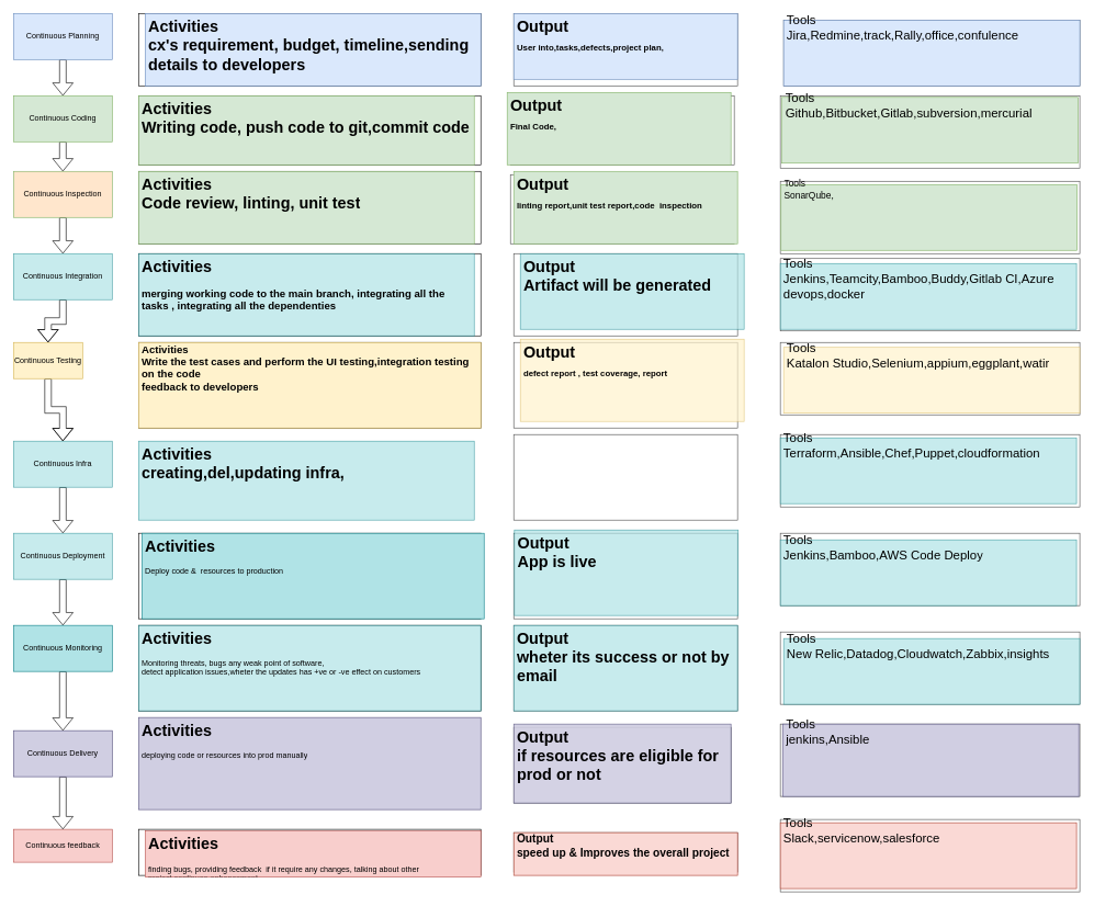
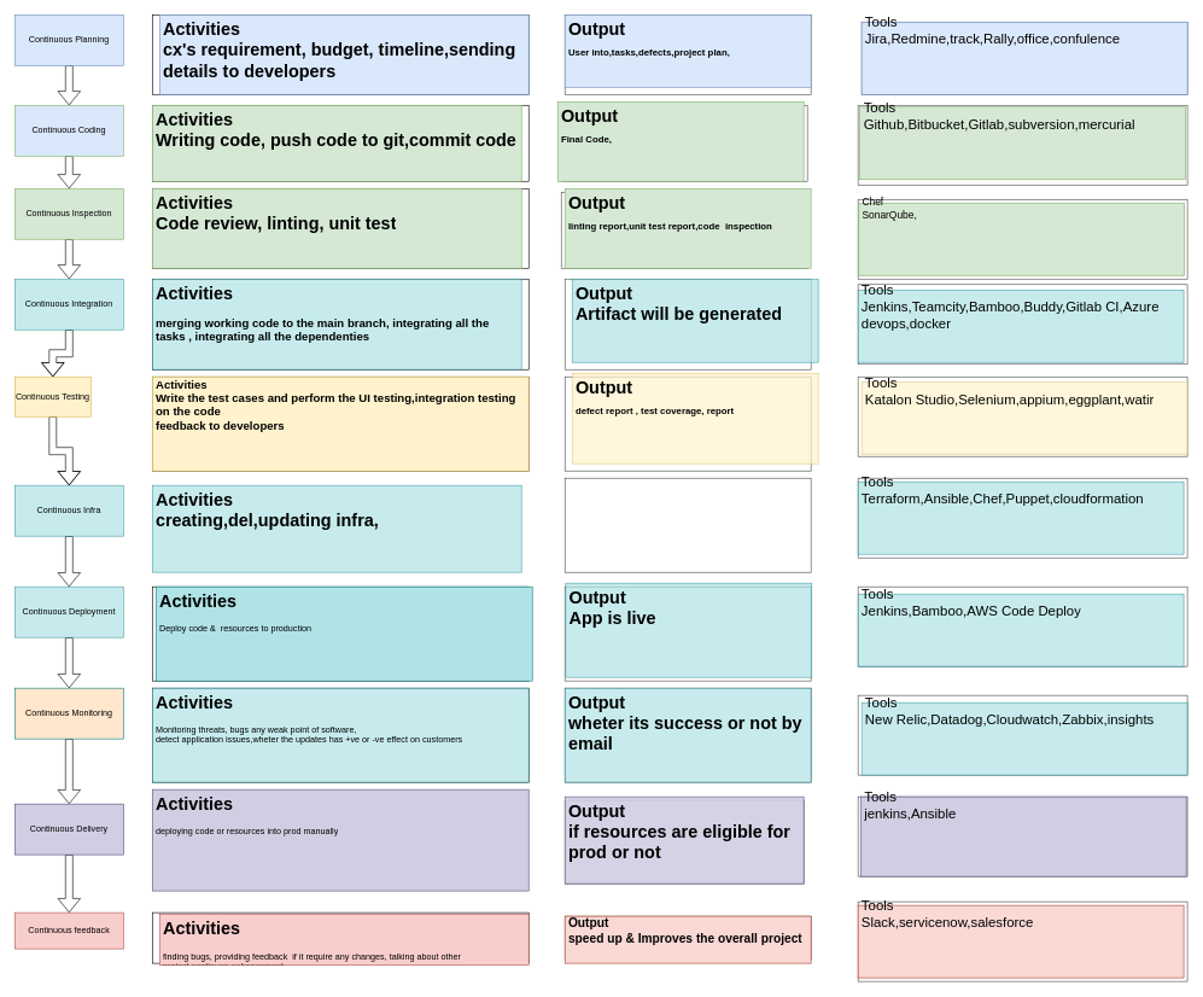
- <mxCell id="5" value="Continuous&amp;nbsp;Coding" style="rounded=0;whiteSpace=wrap;html=1;fillColor=#d5e8d4;strokeColor=#82b366;" parent="1" vertex="1"><mxGeometry x="20" y="145" width="150" height="70" as="geometry" /></mxCell>
+ <mxCell id="5" value="Continuous&amp;nbsp;Coding" style="rounded=0;whiteSpace=wrap;html=1;fillColor=#dae8fc;strokeColor=#82b366;" parent="1" vertex="1"><mxGeometry x="20" y="145" width="150" height="70" as="geometry" /></mxCell>
- <mxCell id="70" value="&lt;span style=&quot;font-size: 14px;&quot;&gt;Tools&lt;br&gt;SonarQube,&amp;nbsp;&lt;br&gt;&lt;/span&gt;" style="text;html=1;strokeColor=#82b366;fillColor=#d5e8d4;spacing=5;spacingTop=-20;whiteSpace=wrap;overflow=hidden;rounded=0;fontSize=15;" parent="1" vertex="1"><mxGeometry x="1186" y="280" width="450" height="100" as="geometry" /></mxCell>
+ <mxCell id="70" value="&lt;span style=&quot;font-size: 14px;&quot;&gt;Chef&lt;br&gt;SonarQube,&amp;nbsp;&lt;br&gt;&lt;/span&gt;" style="text;html=1;strokeColor=#82b366;fillColor=#d5e8d4;spacing=5;spacingTop=-20;whiteSpace=wrap;overflow=hidden;rounded=0;fontSize=15;" parent="1" vertex="1"><mxGeometry x="1186" y="280" width="450" height="100" as="geometry" /></mxCell>
- <mxCell id="7" value="Continuous&amp;nbsp;Inspection" style="rounded=0;whiteSpace=wrap;html=1;fillColor=#ffe6cc;strokeColor=#82b366;" parent="1" vertex="1"><mxGeometry x="20" y="260" width="150" height="70" as="geometry" /></mxCell>
+ <mxCell id="7" value="Continuous&amp;nbsp;Inspection" style="rounded=0;whiteSpace=wrap;html=1;fillColor=#d5e8d4;strokeColor=#82b366;" parent="1" vertex="1"><mxGeometry x="20" y="260" width="150" height="70" as="geometry" /></mxCell>
- <mxCell id="12" value="Continuous&amp;nbsp;Monitoring" style="rounded=0;whiteSpace=wrap;html=1;fillColor=#b0e3e6;strokeColor=#0e8088;" parent="1" vertex="1"><mxGeometry x="20" y="950" width="150" height="70" as="geometry" /></mxCell>
+ <mxCell id="12" value="Continuous&amp;nbsp;Monitoring" style="rounded=0;whiteSpace=wrap;html=1;fillColor=#ffe6cc;strokeColor=#0e8088;" parent="1" vertex="1"><mxGeometry x="20" y="950" width="150" height="70" as="geometry" /></mxCell>
